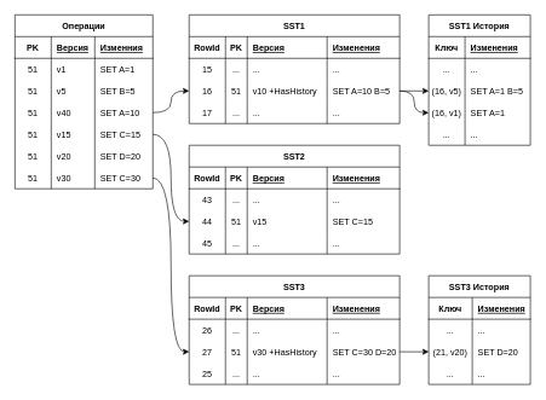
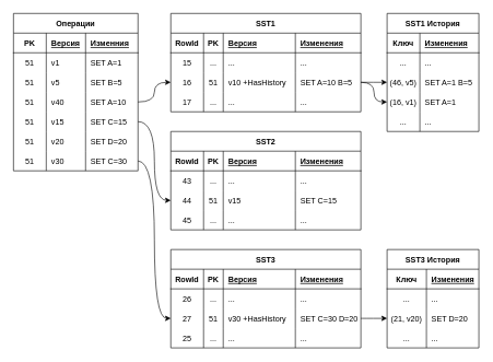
- <mxCell id="60" value="(16, v5)" style="shape=partialRectangle;connectable=0;fillColor=none;top=0;left=0;bottom=0;right=0;editable=1;overflow=hidden;" parent="59" vertex="1"><mxGeometry width="50" height="30" as="geometry"><mxRectangle width="50" height="30" as="alternateBounds" /></mxGeometry></mxCell>
+ <mxCell id="60" value="(46, v5)" style="shape=partialRectangle;connectable=0;fillColor=none;top=0;left=0;bottom=0;right=0;editable=1;overflow=hidden;" parent="59" vertex="1"><mxGeometry width="50" height="30" as="geometry"><mxRectangle width="50" height="30" as="alternateBounds" /></mxGeometry></mxCell>
